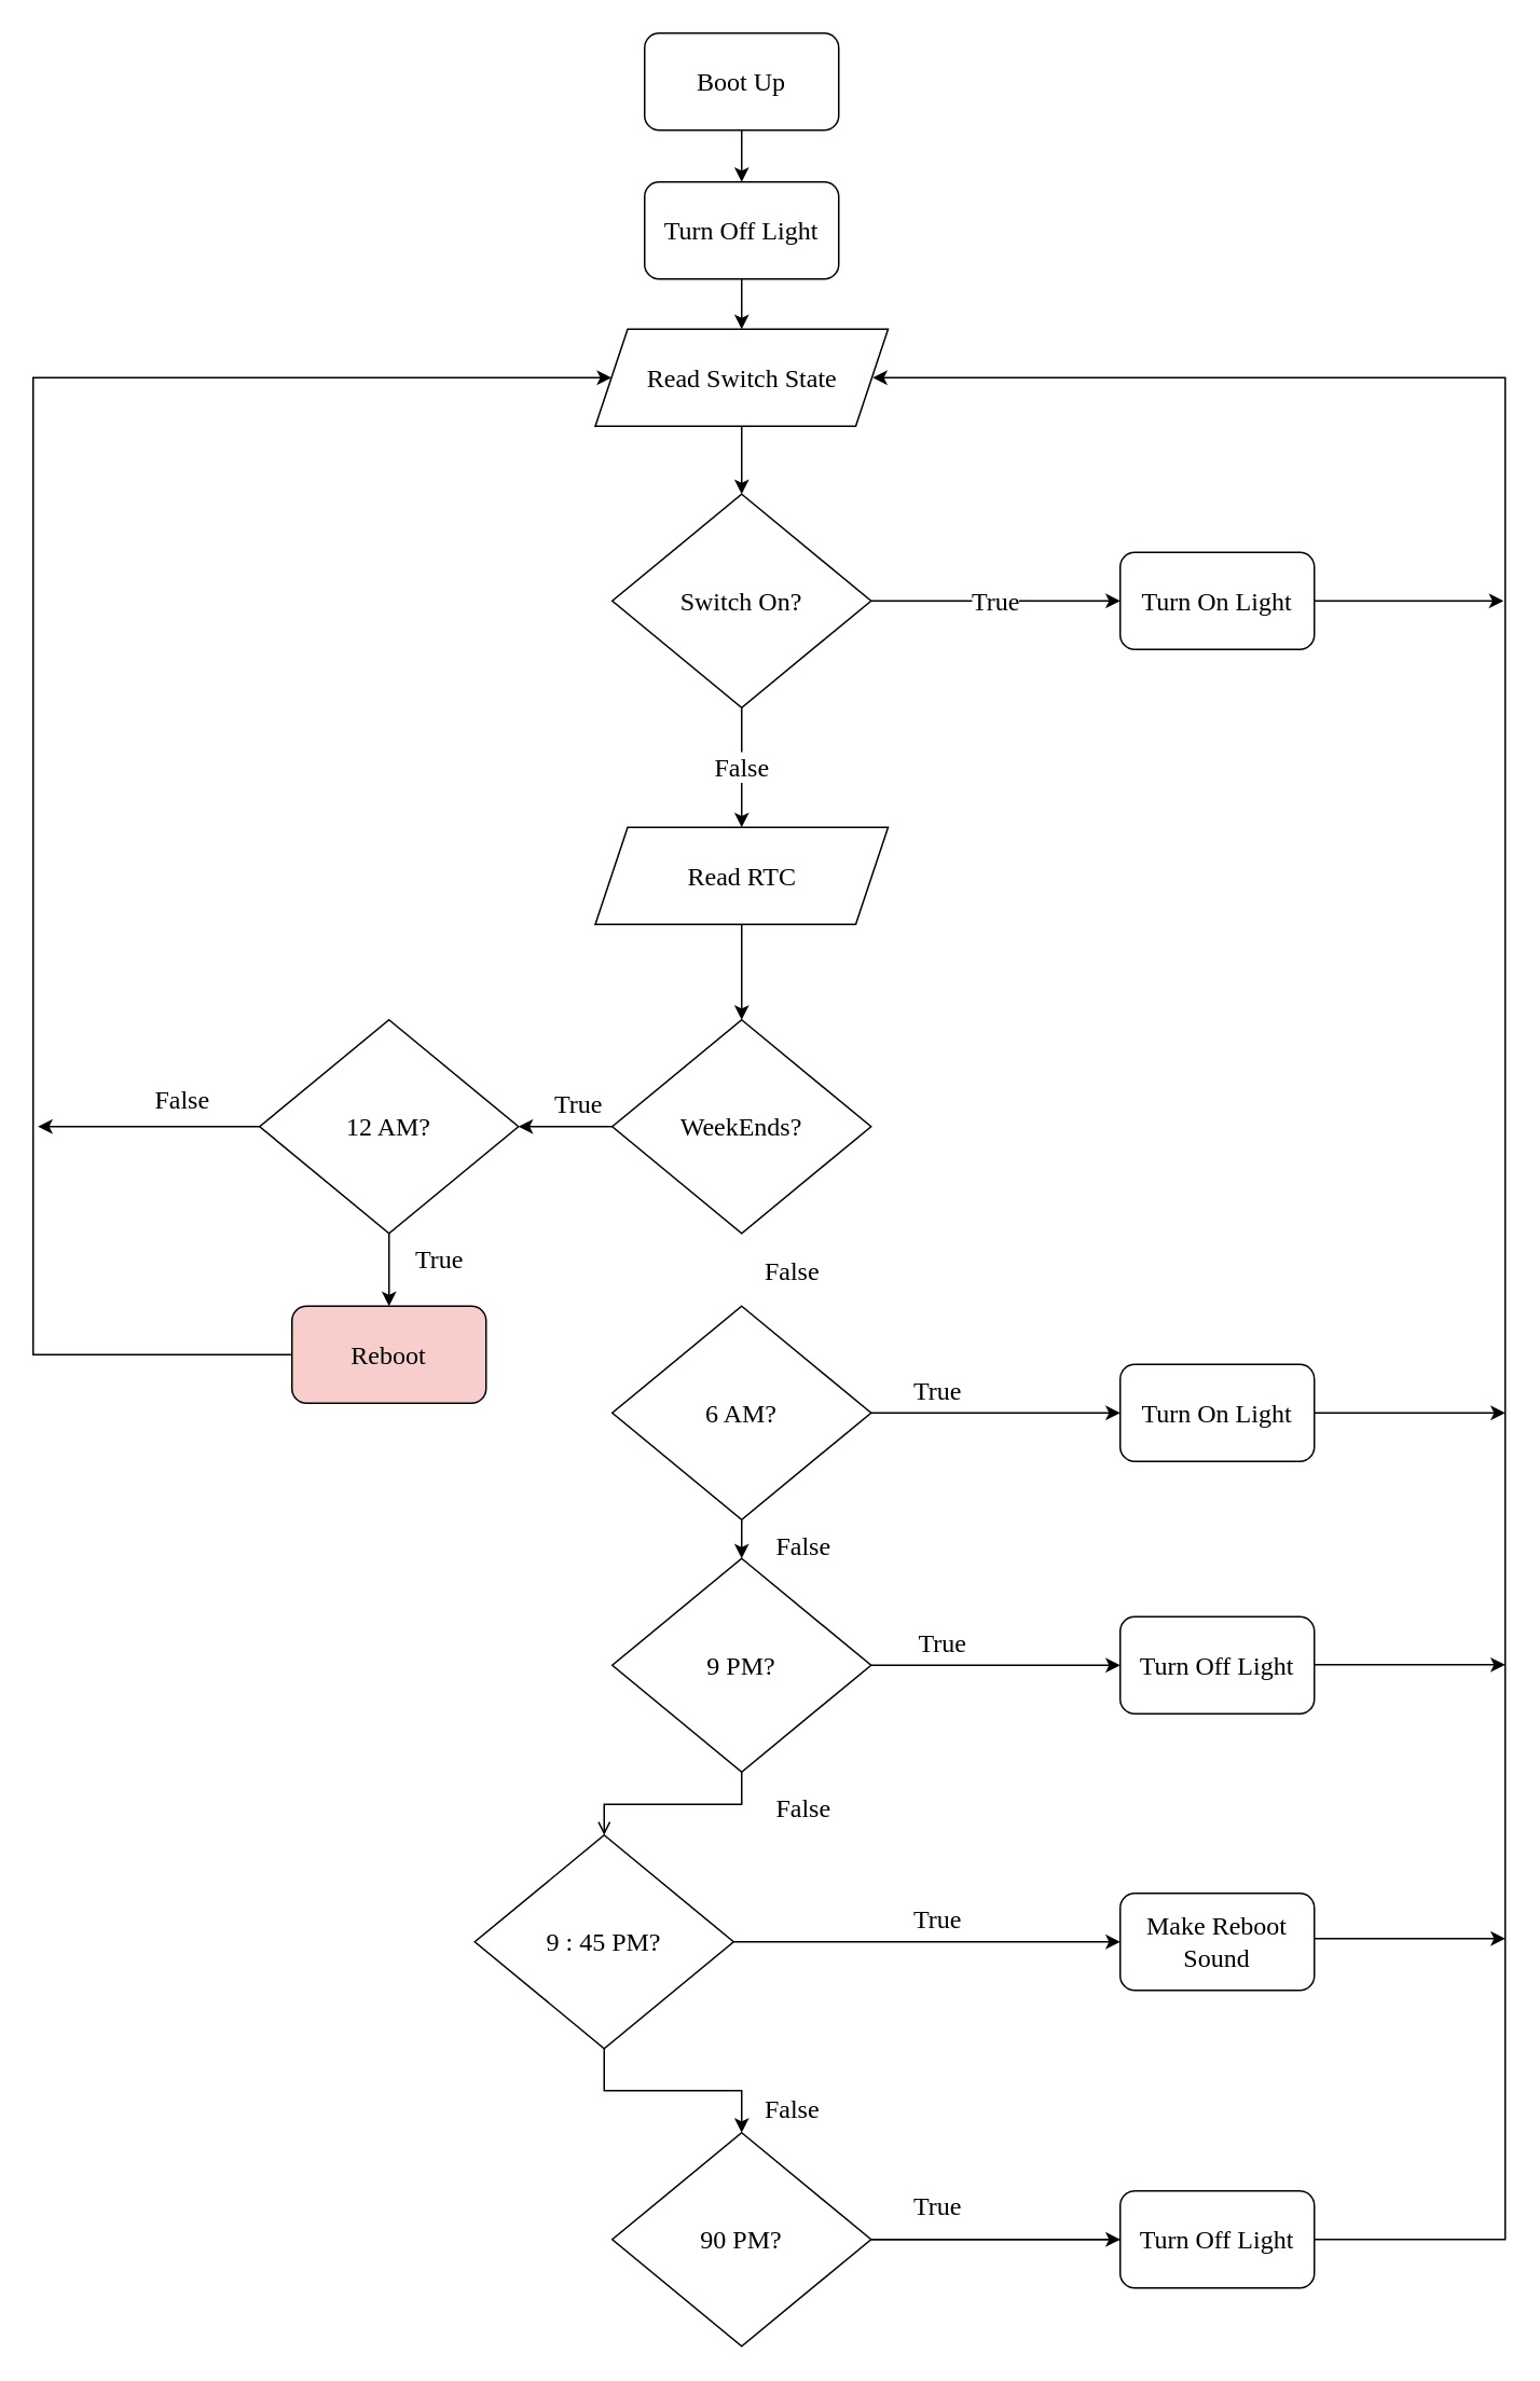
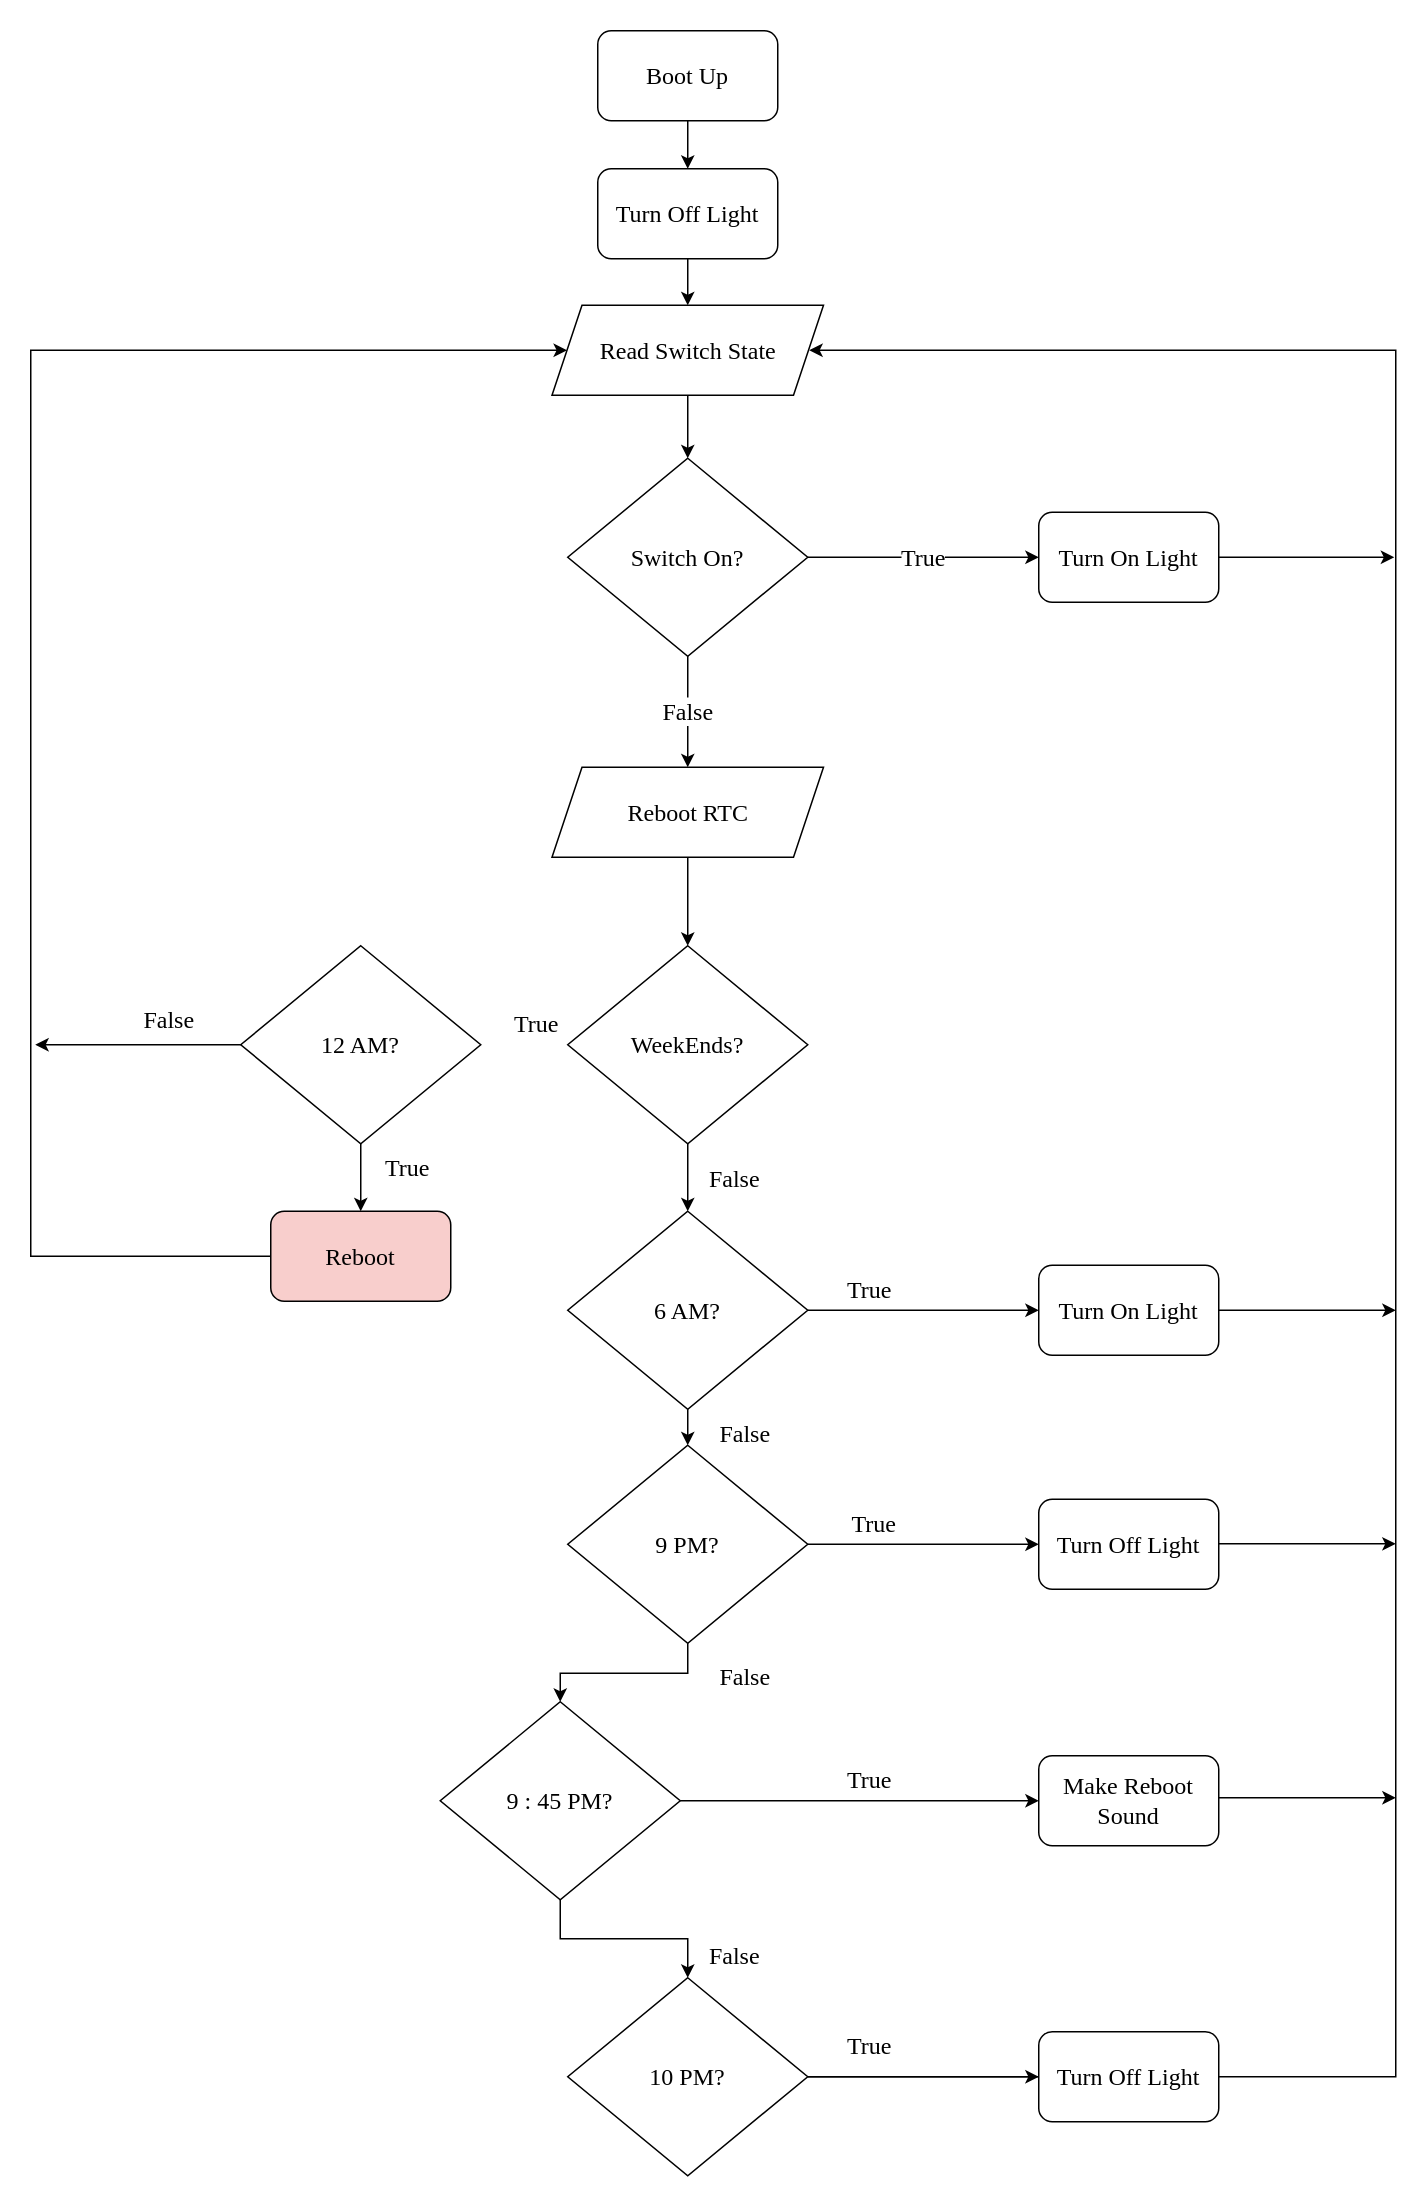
- <mxCell id="12" value="Read RTC" style="shape=parallelogram;perimeter=parallelogramPerimeter;whiteSpace=wrap;html=1;fixedSize=1;fontFamily=Georgia;fontSize=16;" parent="1" vertex="1"><mxGeometry x="367.5" y="511" width="181" height="60" as="geometry" /></mxCell>
+ <mxCell id="12" value="Reboot RTC" style="shape=parallelogram;perimeter=parallelogramPerimeter;whiteSpace=wrap;html=1;fixedSize=1;fontFamily=Georgia;fontSize=16;" parent="1" vertex="1"><mxGeometry x="367.5" y="511" width="181" height="60" as="geometry" /></mxCell>
- <mxCell id="13" style="edgeStyle=orthogonalEdgeStyle;rounded=0;orthogonalLoop=1;jettySize=auto;html=1;exitX=0;exitY=0.5;exitDx=0;exitDy=0;entryX=1;entryY=0.5;entryDx=0;entryDy=0;fontFamily=Georgia;fontSize=16;entryPerimeter=0;" parent="1" source="15" target="18" edge="1"><mxGeometry relative="1" as="geometry"><mxPoint x="291" y="696" as="targetPoint" /></mxGeometry></mxCell>
+ <mxCell id="14" style="edgeStyle=orthogonalEdgeStyle;rounded=0;orthogonalLoop=1;jettySize=auto;html=1;exitX=0.5;exitY=1;exitDx=0;exitDy=0;entryX=0.5;entryY=0;entryDx=0;entryDy=0;fontFamily=Georgia;fontSize=16;" parent="1" source="15" target="25" edge="1"><mxGeometry relative="1" as="geometry" /></mxCell>
- <mxCell id="31" style="edgeStyle=orthogonalEdgeStyle;rounded=0;orthogonalLoop=1;jettySize=auto;html=1;entryX=0.5;entryY=0;entryDx=0;entryDy=0;fontFamily=Georgia;fontSize=16;endArrow=open;" parent="1" source="32" target="36" edge="1"><mxGeometry relative="1" as="geometry" /></mxCell>
+ <mxCell id="31" style="edgeStyle=orthogonalEdgeStyle;rounded=0;orthogonalLoop=1;jettySize=auto;html=1;entryX=0.5;entryY=0;entryDx=0;entryDy=0;fontFamily=Georgia;fontSize=16;" parent="1" source="32" target="36" edge="1"><mxGeometry relative="1" as="geometry" /></mxCell>
- <mxCell id="40" value="90 PM?" style="rhombus;whiteSpace=wrap;html=1;fontFamily=Georgia;fontSize=16;" parent="1" vertex="1"><mxGeometry x="378" y="1318" width="160" height="132" as="geometry" /></mxCell>
+ <mxCell id="40" value="10 PM?" style="rhombus;whiteSpace=wrap;html=1;fontFamily=Georgia;fontSize=16;" parent="1" vertex="1"><mxGeometry x="378" y="1318" width="160" height="132" as="geometry" /></mxCell>
